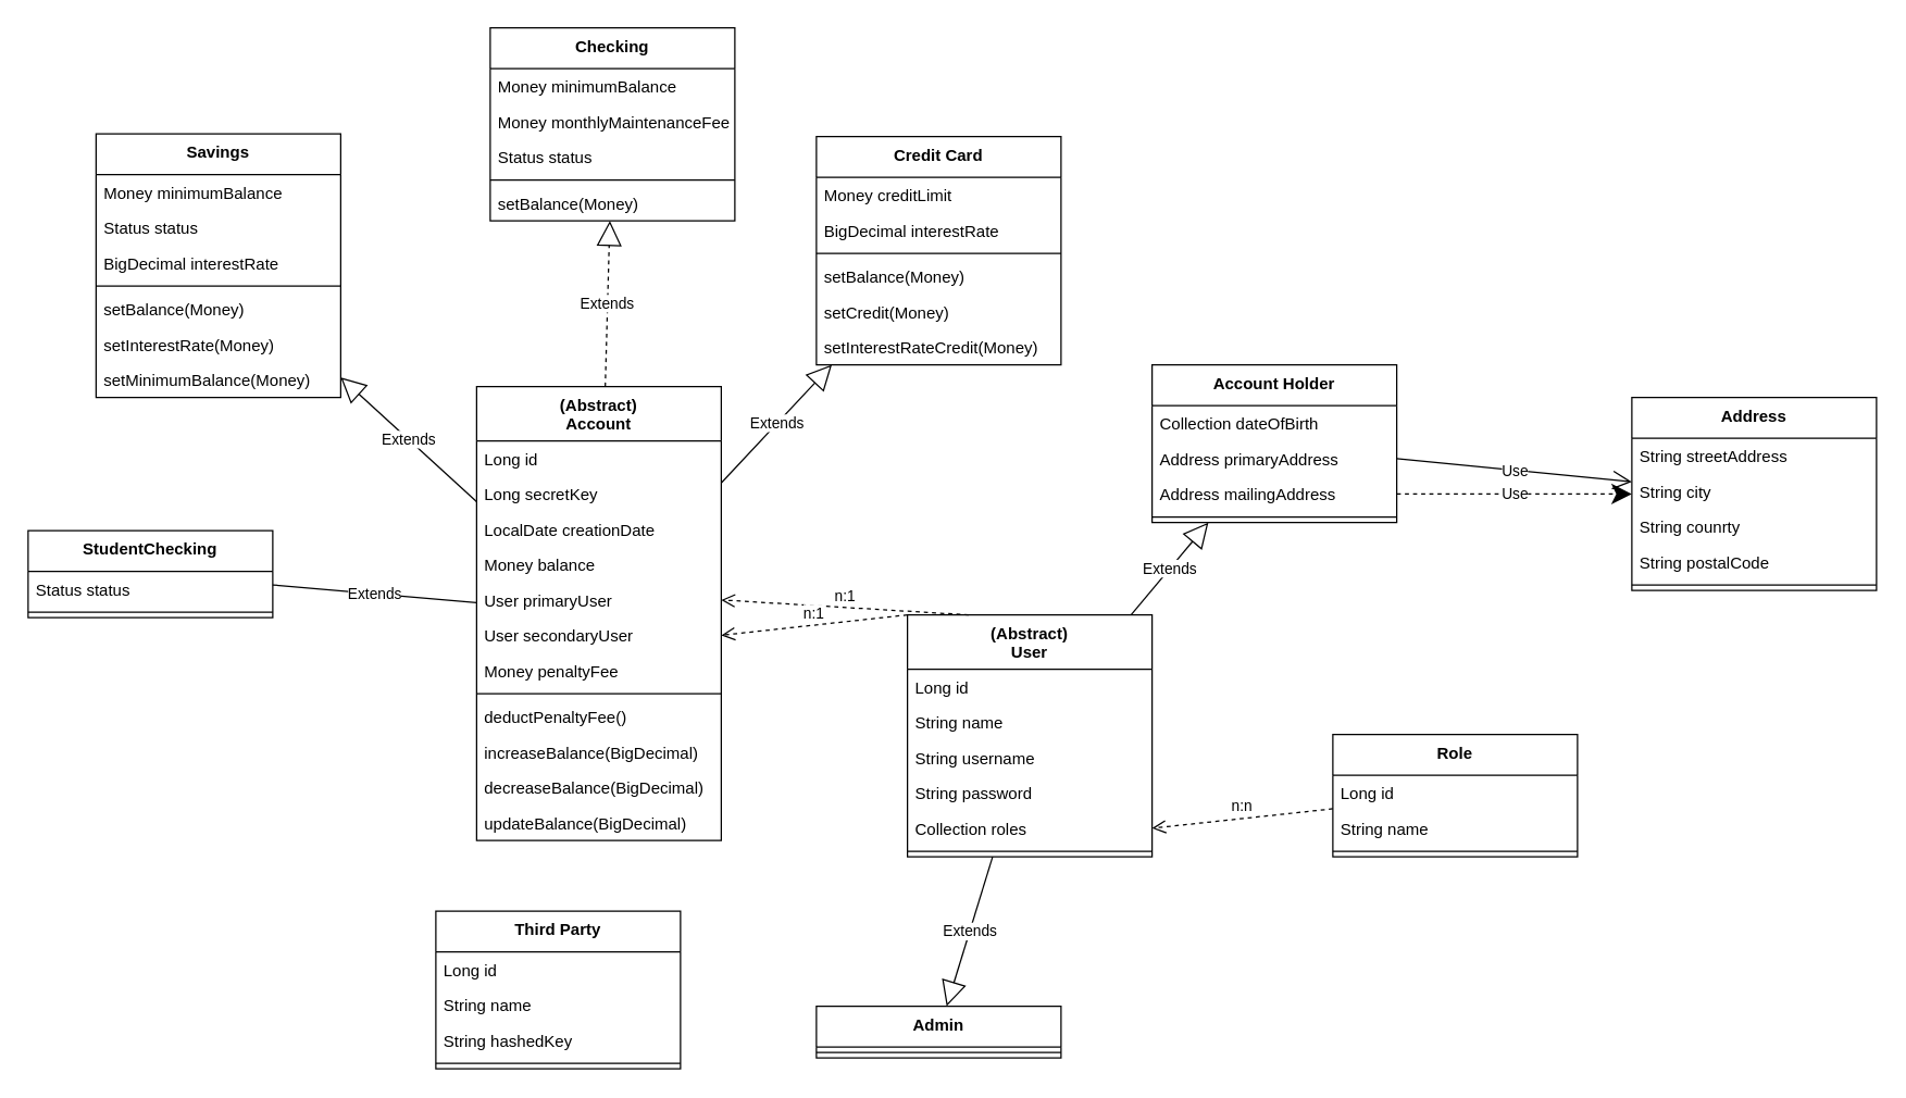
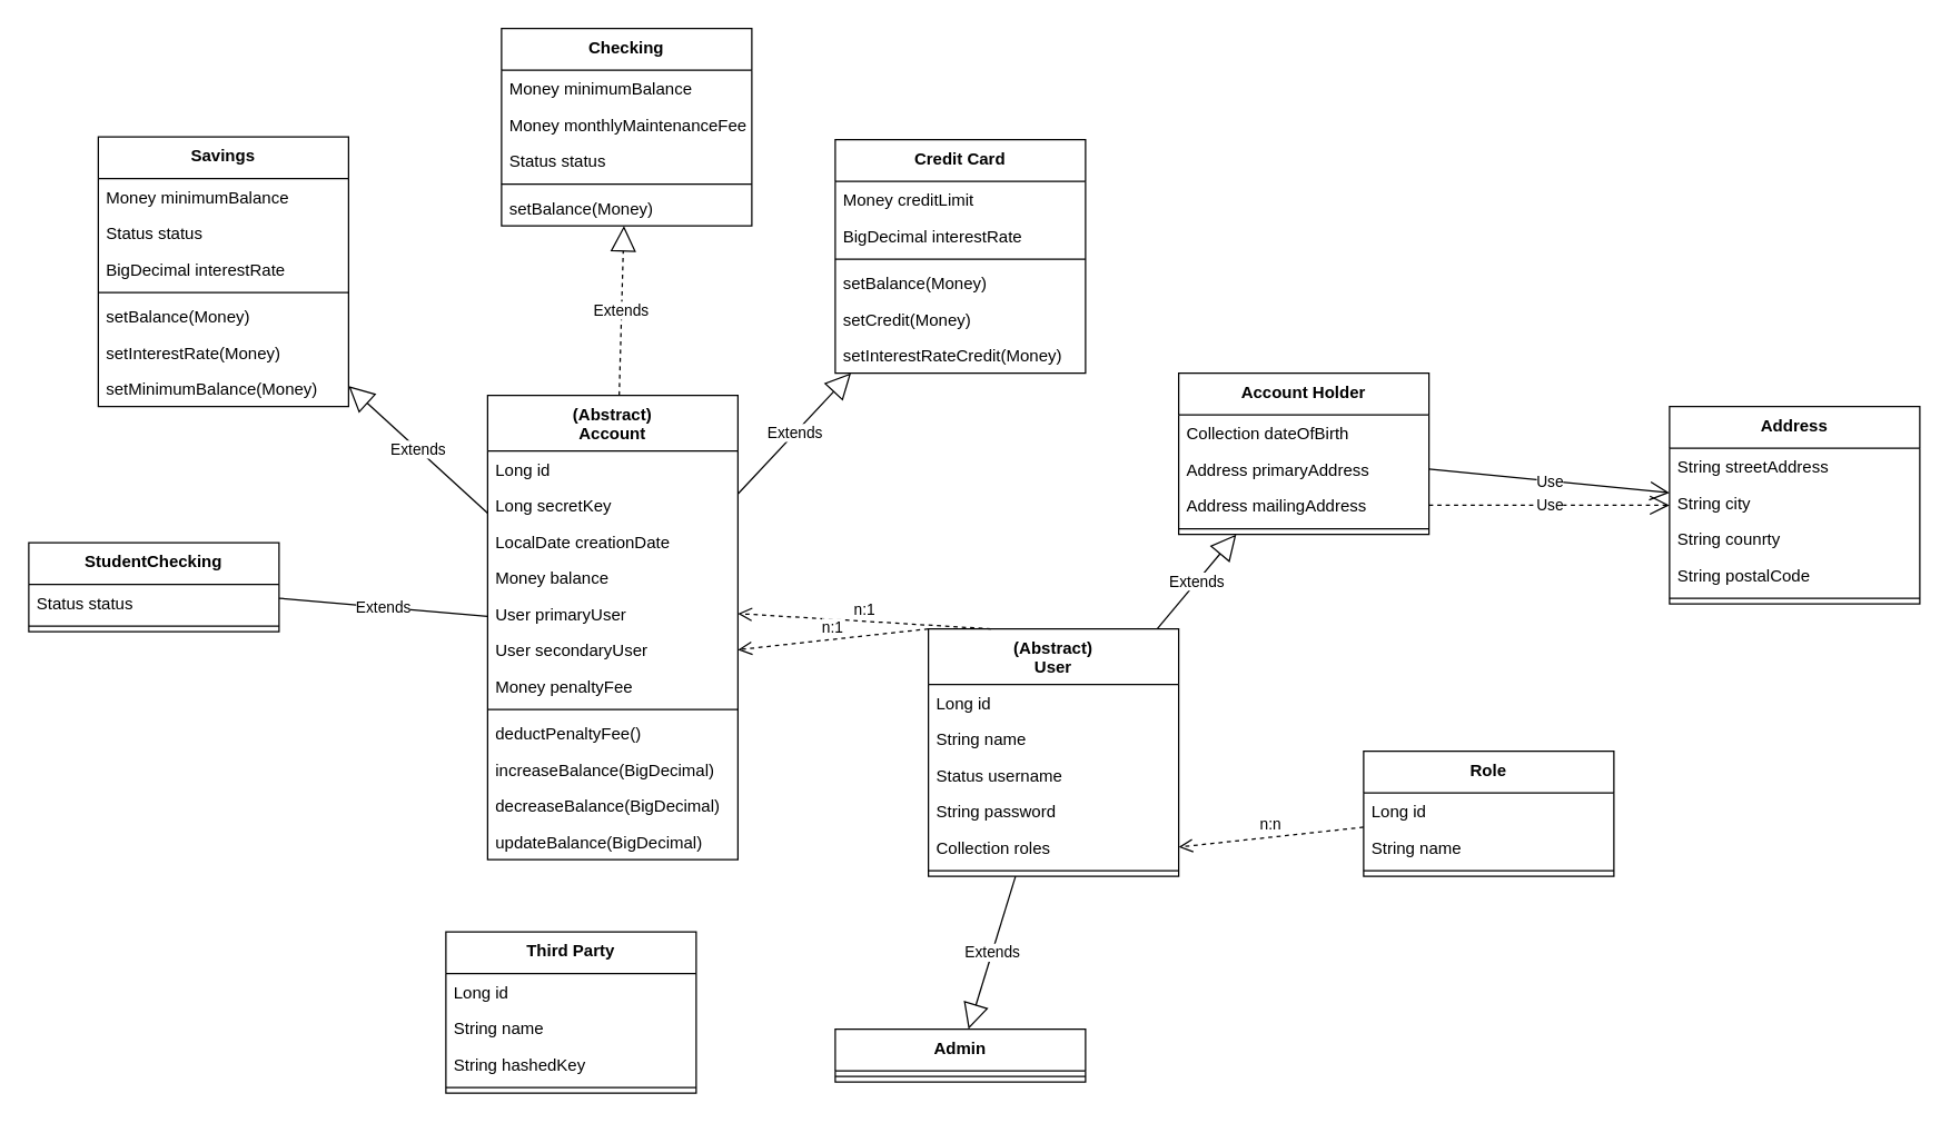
- <mxCell id="78" value="Use" style="endArrow=classic;endSize=12;dashed=1;html=1;rounded=0;exitX=1;exitY=0.5;exitDx=0;exitDy=0;" edge="1" parent="1" source="63" target="71"><mxGeometry width="160" relative="1" as="geometry"><mxPoint x="1037" y="347" as="sourcePoint" /><mxPoint x="1150" y="304.695" as="targetPoint" /></mxGeometry></mxCell>
+ <mxCell id="78" value="Use" style="endArrow=open;endSize=12;dashed=1;html=1;rounded=0;exitX=1;exitY=0.5;exitDx=0;exitDy=0;" edge="1" parent="1" source="63" target="71"><mxGeometry width="160" relative="1" as="geometry"><mxPoint x="1037" y="347" as="sourcePoint" /><mxPoint x="1150" y="304.695" as="targetPoint" /></mxGeometry></mxCell>
- <mxCell id="46" value="String username" style="text;strokeColor=none;fillColor=none;align=left;verticalAlign=top;spacingLeft=4;spacingRight=4;overflow=hidden;rotatable=0;points=[[0,0.5],[1,0.5]];portConstraint=eastwest;" vertex="1" parent="43"><mxGeometry y="92" width="180" height="26" as="geometry" /></mxCell>
+ <mxCell id="46" value="Status username" style="text;strokeColor=none;fillColor=none;align=left;verticalAlign=top;spacingLeft=4;spacingRight=4;overflow=hidden;rotatable=0;points=[[0,0.5],[1,0.5]];portConstraint=eastwest;" vertex="1" parent="43"><mxGeometry y="92" width="180" height="26" as="geometry" /></mxCell>
